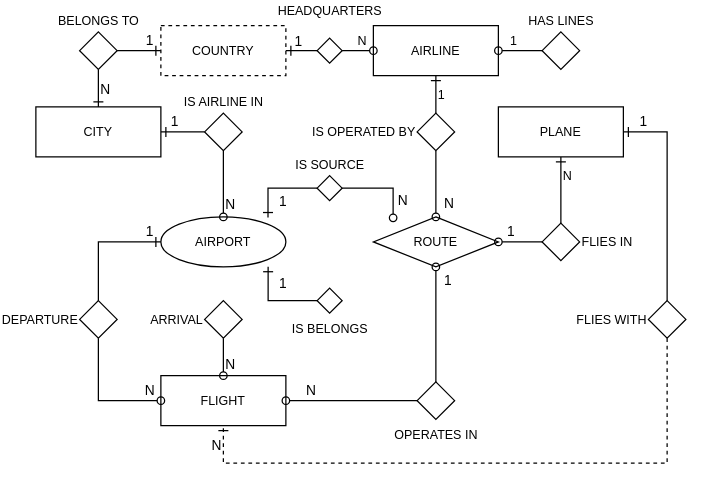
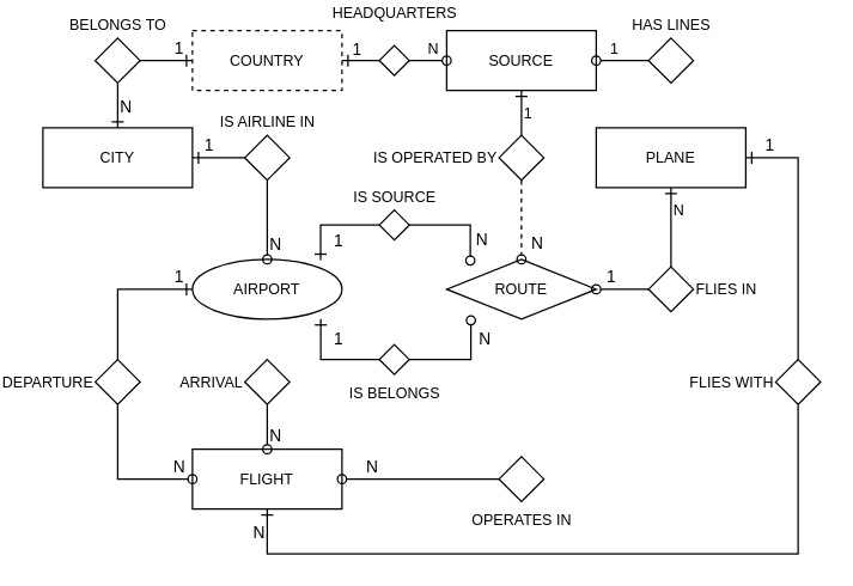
- <mxCell id="14" value="AIRLINE" style="whiteSpace=wrap;html=1;align=center;fontSize=10;" parent="1" vertex="1"><mxGeometry x="290" y="20" width="100" height="40" as="geometry" /></mxCell>
+ <mxCell id="14" value="SOURCE" style="whiteSpace=wrap;html=1;align=center;fontSize=10;" parent="1" vertex="1"><mxGeometry x="290" y="20" width="100" height="40" as="geometry" /></mxCell>
- <mxCell id="36" style="edgeStyle=orthogonalEdgeStyle;rounded=0;orthogonalLoop=1;jettySize=auto;html=1;exitX=0.5;exitY=1;exitDx=0;exitDy=0;entryX=0.5;entryY=0;entryDx=0;entryDy=0;endArrow=oval;endFill=0;" parent="1" source="38" target="3" edge="1"><mxGeometry relative="1" as="geometry"><mxPoint x="150.23" y="143" as="sourcePoint" /><mxPoint x="150.23" y="178" as="targetPoint" /></mxGeometry></mxCell>
+ <mxCell id="36" style="edgeStyle=orthogonalEdgeStyle;rounded=0;orthogonalLoop=1;jettySize=auto;html=1;exitX=0.5;exitY=1;exitDx=0;exitDy=0;entryX=0.5;entryY=0;entryDx=0;entryDy=0;endArrow=oval;endFill=0;dashed=1;" parent="1" source="38" target="3" edge="1"><mxGeometry relative="1" as="geometry"><mxPoint x="150.23" y="143" as="sourcePoint" /><mxPoint x="150.23" y="178" as="targetPoint" /></mxGeometry></mxCell>
+ <mxCell id="55" style="edgeStyle=orthogonalEdgeStyle;rounded=0;orthogonalLoop=1;jettySize=auto;html=1;exitX=1;exitY=0.5;exitDx=0;exitDy=0;entryX=0.162;entryY=1.019;entryDx=0;entryDy=0;entryPerimeter=0;endArrow=oval;endFill=0;" parent="1" source="50" target="3" edge="1"><mxGeometry relative="1" as="geometry" /></mxCell>
+ <mxCell id="56" value="N" style="edgeLabel;html=1;align=left;verticalAlign=middle;resizable=0;points=[];labelBackgroundColor=none;labelPosition=right;verticalLabelPosition=middle;spacing=7;" parent="55" vertex="1" connectable="0"><mxGeometry x="-0.158" y="2" relative="1" as="geometry"><mxPoint x="12" y="-13" as="offset" /></mxGeometry></mxCell>
- <mxCell id="17" style="edgeStyle=orthogonalEdgeStyle;rounded=0;orthogonalLoop=1;jettySize=auto;html=1;exitX=0.5;exitY=0;exitDx=0;exitDy=0;endArrow=oval;startFill=0;endFill=0;entryX=0.5;entryY=1;entryDx=0;entryDy=0;" parent="1" source="64" target="3" edge="1"><mxGeometry relative="1" as="geometry"><mxPoint x="340" y="305" as="sourcePoint" /></mxGeometry></mxCell>
- <mxCell id="18" value="1" style="edgeLabel;html=1;align=left;verticalAlign=middle;resizable=0;points=[];labelBackgroundColor=none;labelPosition=right;verticalLabelPosition=middle;spacing=7;" parent="17" vertex="1" connectable="0"><mxGeometry x="0.759" relative="1" as="geometry"><mxPoint y="-1" as="offset" /></mxGeometry></mxCell>
- <mxCell id="59" style="edgeStyle=orthogonalEdgeStyle;rounded=0;orthogonalLoop=1;jettySize=auto;html=1;entryX=0.5;entryY=1;entryDx=0;entryDy=0;endArrow=ERone;endFill=0;dashed=1;" parent="1" source="63" target="2" edge="1"><mxGeometry relative="1" as="geometry"><Array as="points"><mxPoint x="525" y="370" /><mxPoint x="170" y="370" /></Array></mxGeometry></mxCell>
+ <mxCell id="59" style="edgeStyle=orthogonalEdgeStyle;rounded=0;orthogonalLoop=1;jettySize=auto;html=1;entryX=0.5;entryY=1;entryDx=0;entryDy=0;endArrow=ERone;endFill=0;" parent="1" source="63" target="2" edge="1"><mxGeometry relative="1" as="geometry"><Array as="points"><mxPoint x="525" y="370" /><mxPoint x="170" y="370" /></Array></mxGeometry></mxCell>
